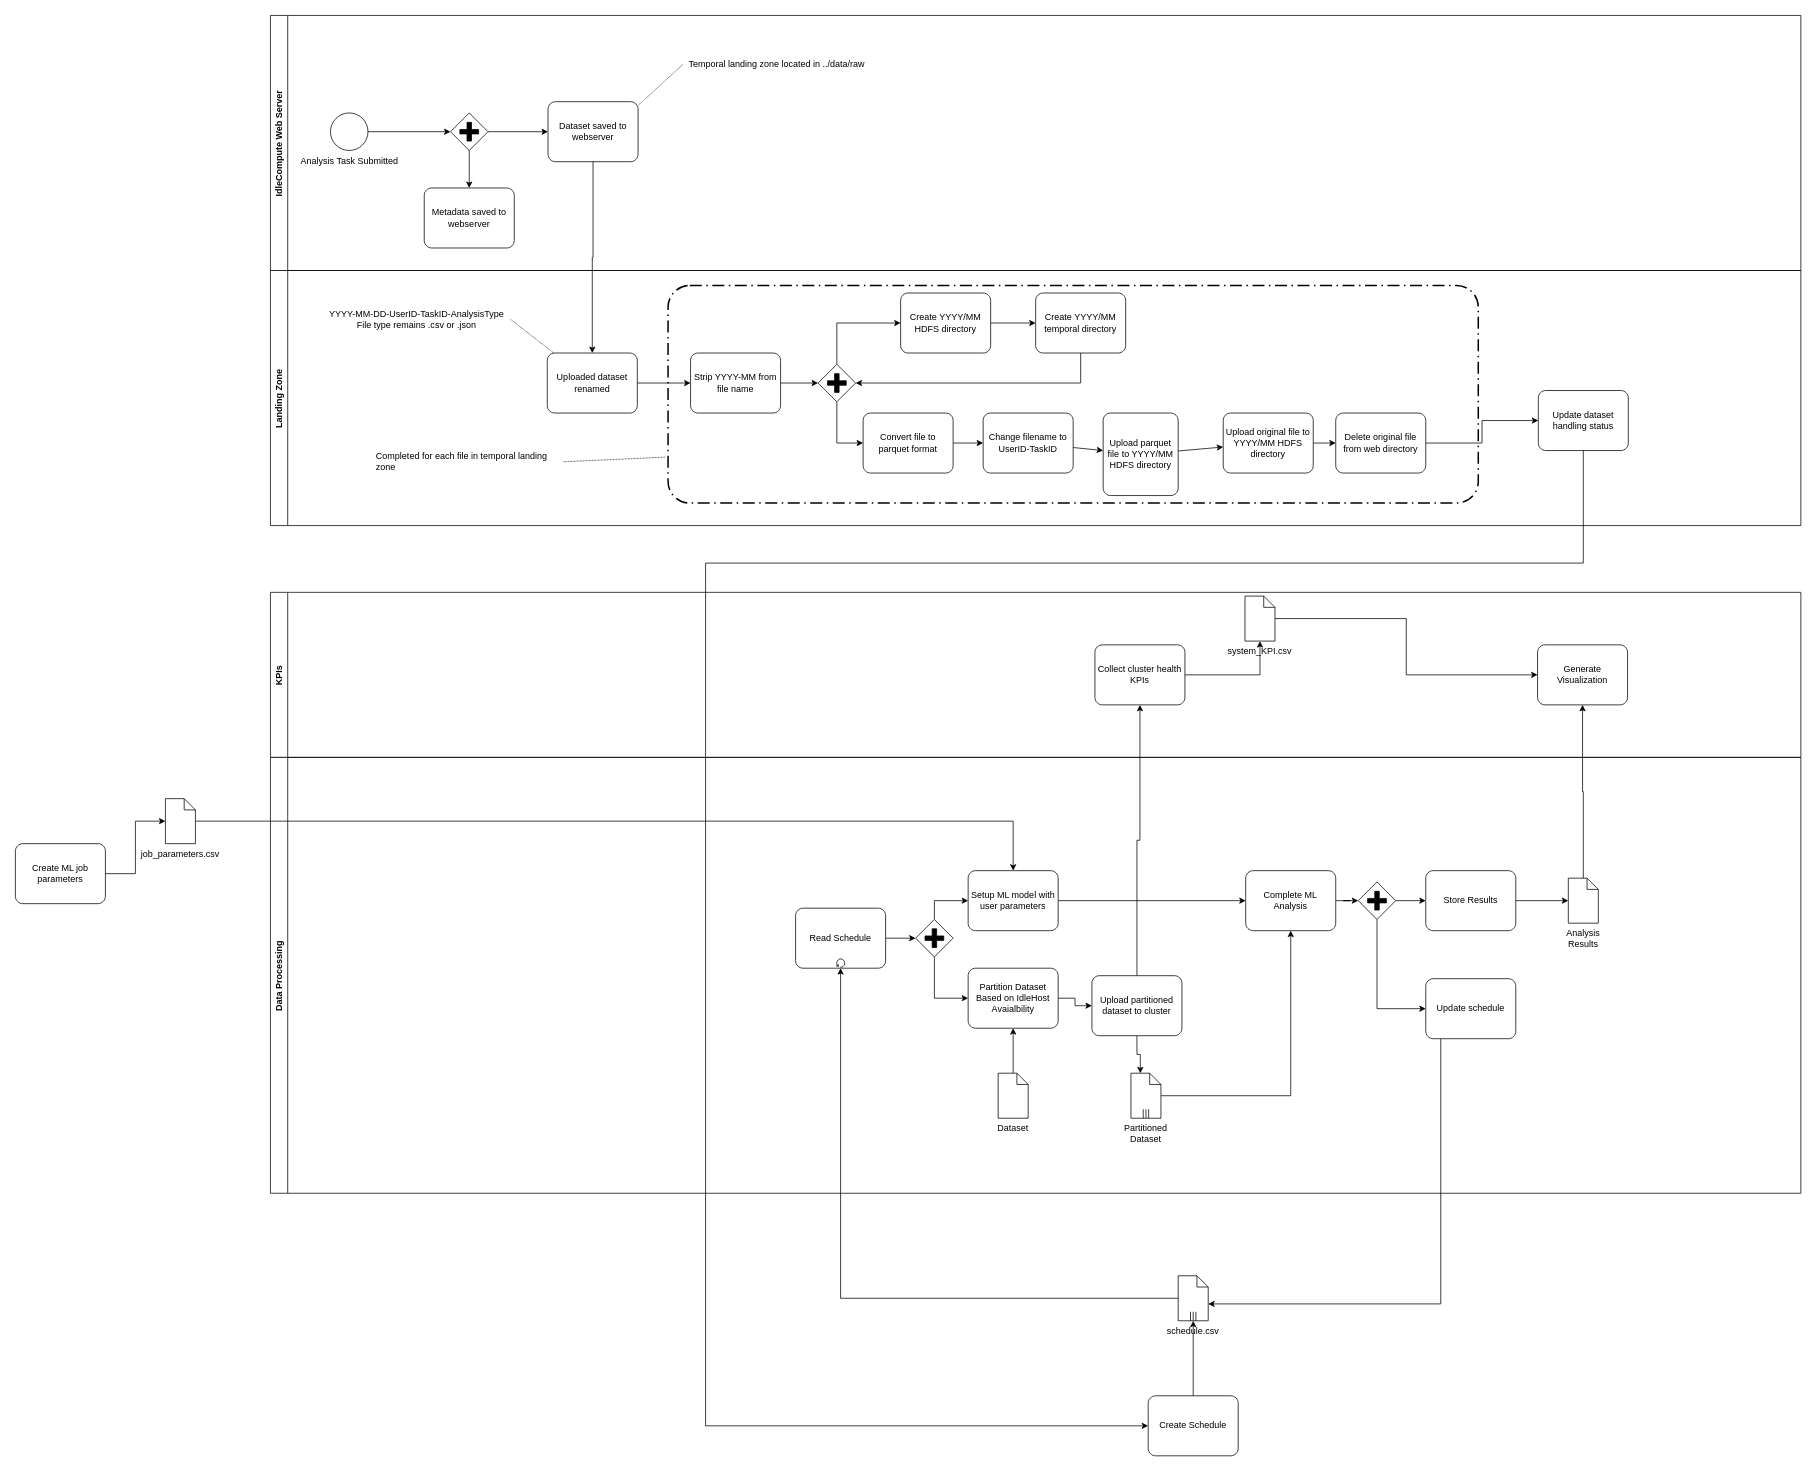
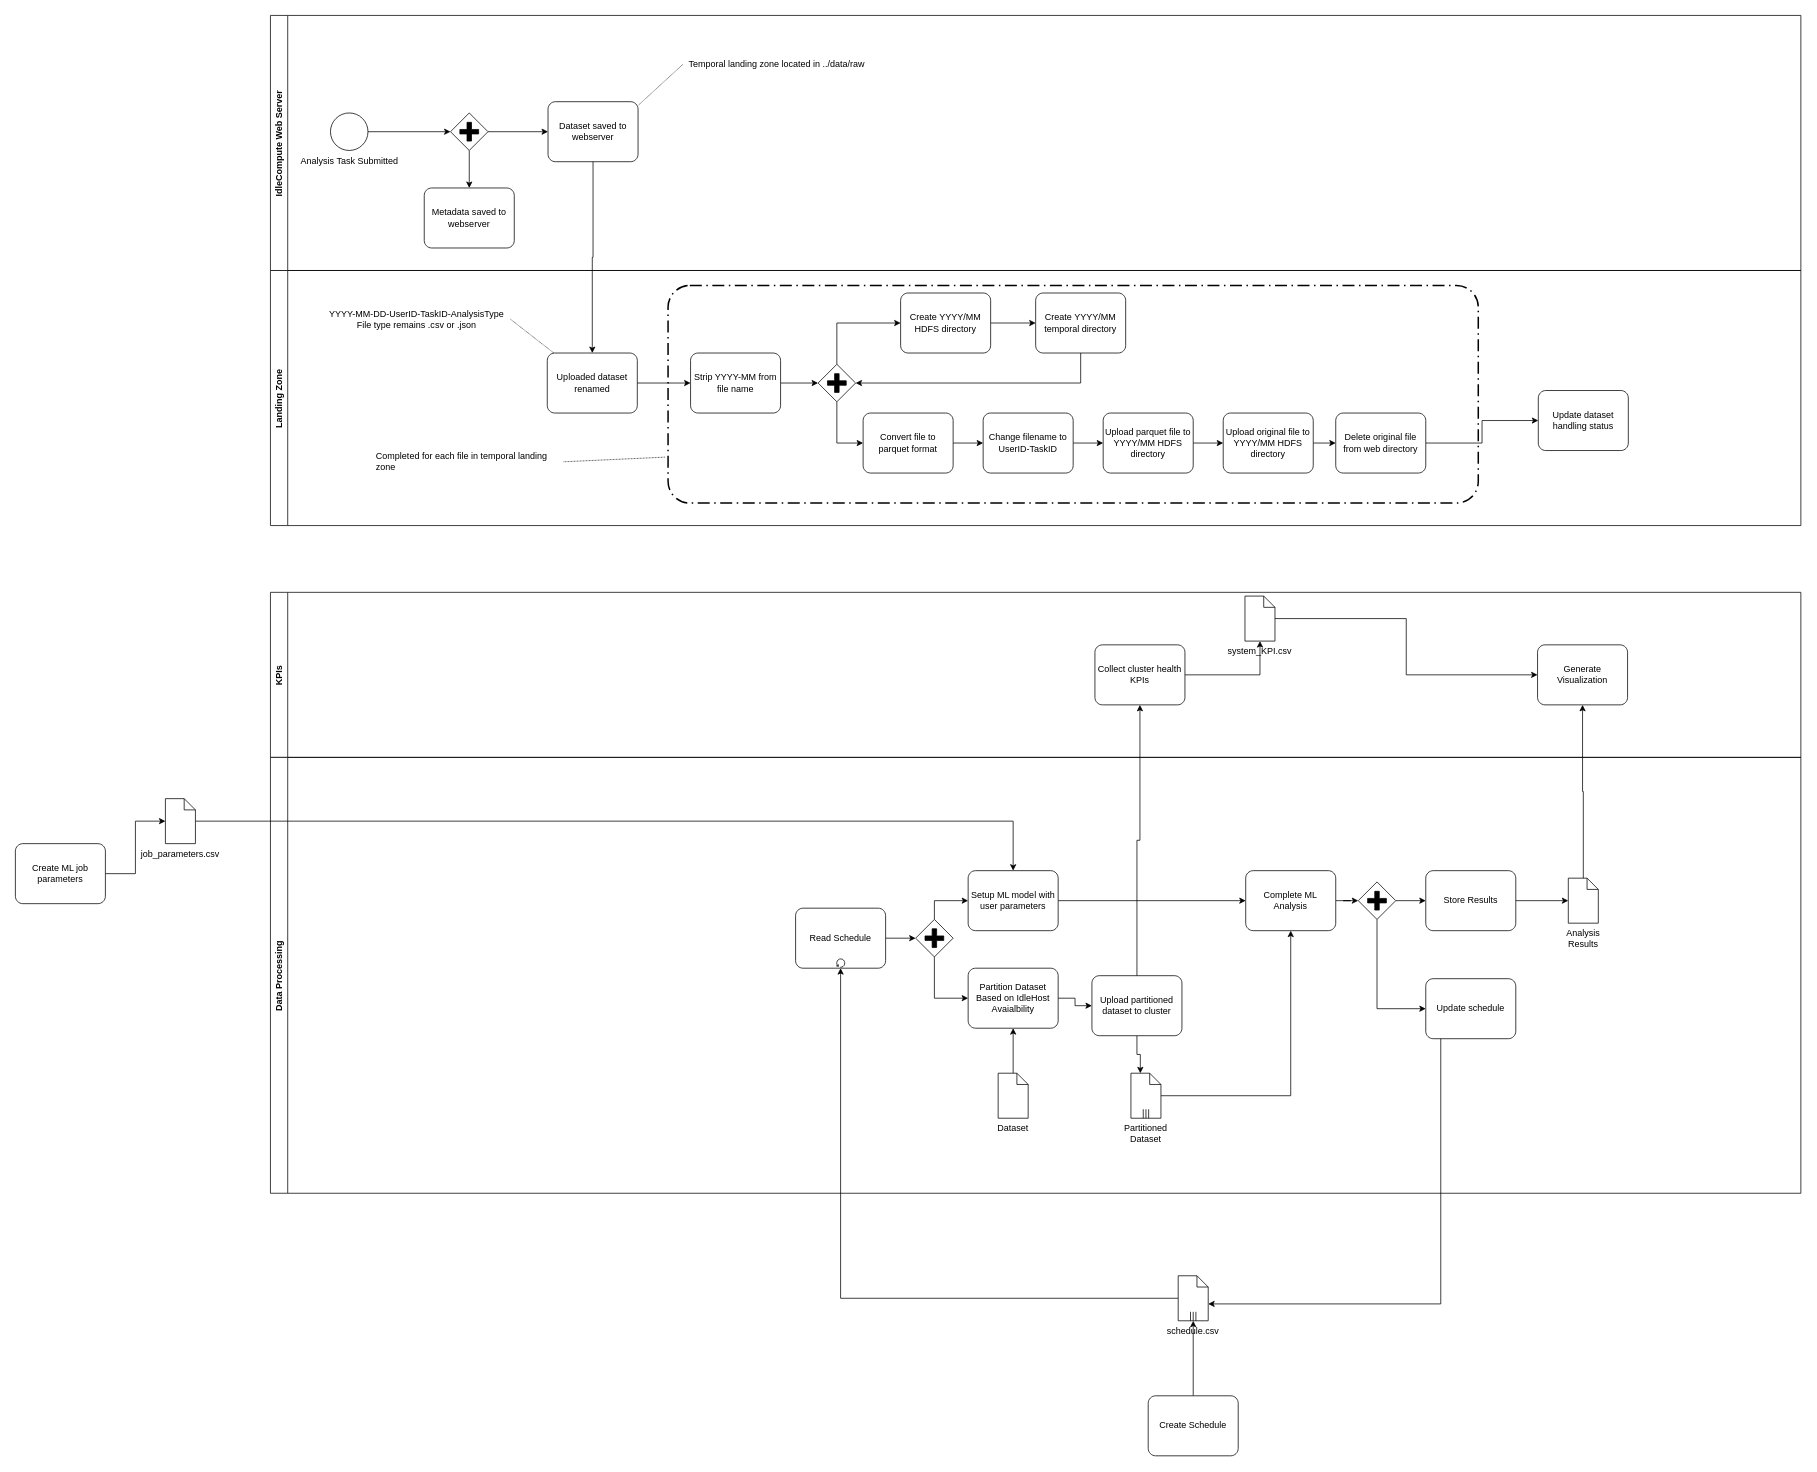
- <mxCell id="61" value="Upload parquet file to YYYY/MM HDFS directory" style="points=[[0.25,0,0],[0.5,0,0],[0.75,0,0],[1,0.25,0],[1,0.5,0],[1,0.75,0],[0.75,1,0],[0.5,1,0],[0.25,1,0],[0,0.75,0],[0,0.5,0],[0,0.25,0]];shape=mxgraph.bpmn.task;whiteSpace=wrap;rectStyle=rounded;size=10;taskMarker=abstract;" vertex="1" parent="44"><mxGeometry x="1110" y="190" width="100" height="110" as="geometry" /></mxCell>
+ <mxCell id="61" value="Upload parquet file to YYYY/MM HDFS directory" style="points=[[0.25,0,0],[0.5,0,0],[0.75,0,0],[1,0.25,0],[1,0.5,0],[1,0.75,0],[0.75,1,0],[0.5,1,0],[0.25,1,0],[0,0.75,0],[0,0.5,0],[0,0.25,0]];shape=mxgraph.bpmn.task;whiteSpace=wrap;rectStyle=rounded;size=10;taskMarker=abstract;" vertex="1" parent="44"><mxGeometry x="1110" y="190" width="120" height="80" as="geometry" /></mxCell>
- <mxCell id="82" style="edgeStyle=orthogonalEdgeStyle;rounded=0;orthogonalLoop=1;jettySize=auto;html=1;startArrow=none;startFill=0;endArrow=classic;endFill=1;entryX=0;entryY=0.5;entryDx=0;entryDy=0;entryPerimeter=0;" edge="1" parent="1" source="69" target="35"><mxGeometry relative="1" as="geometry"><Array as="points"><mxPoint x="2110" y="750" /><mxPoint x="940" y="750" /><mxPoint x="940" y="1900" /></Array></mxGeometry></mxCell>
